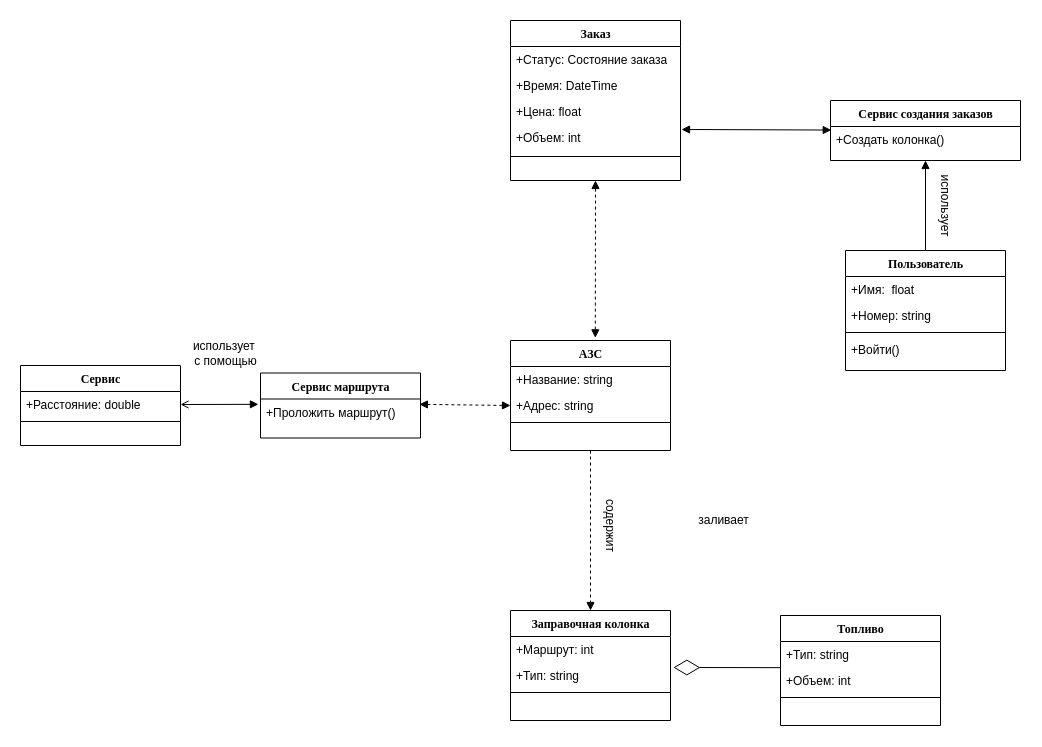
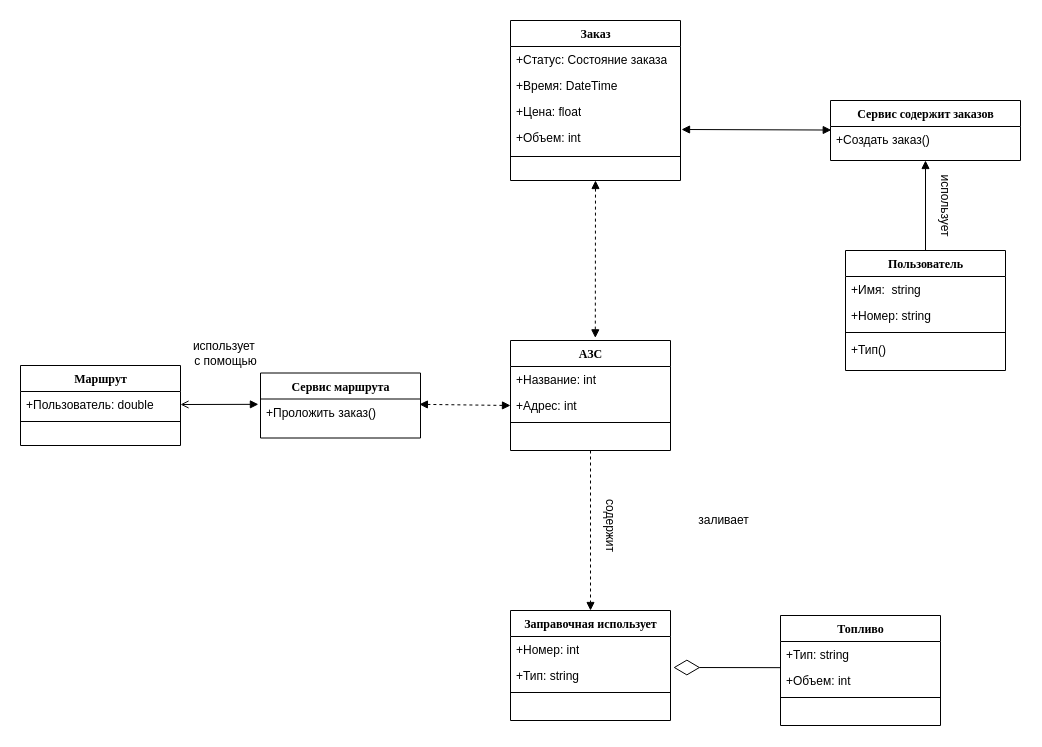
- <mxCell id="32" value="Сервис создания заказов" style="swimlane;html=1;fontStyle=1;align=center;verticalAlign=top;childLayout=stackLayout;horizontal=1;startSize=26;horizontalStack=0;resizeParent=1;resizeLast=0;collapsible=1;marginBottom=0;swimlaneFillColor=#ffffff;rounded=0;shadow=0;comic=0;labelBackgroundColor=none;strokeWidth=1;fillColor=none;fontFamily=Verdana;fontSize=12" vertex="1" parent="1"><mxGeometry x="830" y="100" width="190" height="60" as="geometry" /></mxCell>
+ <mxCell id="32" value="Сервис содержит заказов" style="swimlane;html=1;fontStyle=1;align=center;verticalAlign=top;childLayout=stackLayout;horizontal=1;startSize=26;horizontalStack=0;resizeParent=1;resizeLast=0;collapsible=1;marginBottom=0;swimlaneFillColor=#ffffff;rounded=0;shadow=0;comic=0;labelBackgroundColor=none;strokeWidth=1;fillColor=none;fontFamily=Verdana;fontSize=12" vertex="1" parent="1"><mxGeometry x="830" y="100" width="190" height="60" as="geometry" /></mxCell>
- <mxCell id="33" value="+Создать колонка()" style="text;html=1;strokeColor=none;fillColor=none;align=left;verticalAlign=top;spacingLeft=4;spacingRight=4;whiteSpace=wrap;overflow=hidden;rotatable=0;points=[[0,0.5],[1,0.5]];portConstraint=eastwest;" vertex="1" parent="32"><mxGeometry y="26" width="190" height="34" as="geometry" /></mxCell>
+ <mxCell id="33" value="+Создать заказ()" style="text;html=1;strokeColor=none;fillColor=none;align=left;verticalAlign=top;spacingLeft=4;spacingRight=4;whiteSpace=wrap;overflow=hidden;rotatable=0;points=[[0,0.5],[1,0.5]];portConstraint=eastwest;" vertex="1" parent="32"><mxGeometry y="26" width="190" height="34" as="geometry" /></mxCell>
- <mxCell id="3" value="+Имя:&amp;nbsp; float" style="text;html=1;strokeColor=none;fillColor=none;align=left;verticalAlign=top;spacingLeft=4;spacingRight=4;whiteSpace=wrap;overflow=hidden;rotatable=0;points=[[0,0.5],[1,0.5]];portConstraint=eastwest;" vertex="1" parent="2"><mxGeometry y="26" width="160" height="26" as="geometry" /></mxCell>
+ <mxCell id="3" value="+Имя:&amp;nbsp; string" style="text;html=1;strokeColor=none;fillColor=none;align=left;verticalAlign=top;spacingLeft=4;spacingRight=4;whiteSpace=wrap;overflow=hidden;rotatable=0;points=[[0,0.5],[1,0.5]];portConstraint=eastwest;" vertex="1" parent="2"><mxGeometry y="26" width="160" height="26" as="geometry" /></mxCell>
- <mxCell id="6" value="+Войти()" style="text;html=1;strokeColor=none;fillColor=none;align=left;verticalAlign=top;spacingLeft=4;spacingRight=4;whiteSpace=wrap;overflow=hidden;rotatable=0;points=[[0,0.5],[1,0.5]];portConstraint=eastwest;" vertex="1" parent="2"><mxGeometry y="86" width="160" height="34" as="geometry" /></mxCell>
+ <mxCell id="6" value="+Тип()" style="text;html=1;strokeColor=none;fillColor=none;align=left;verticalAlign=top;spacingLeft=4;spacingRight=4;whiteSpace=wrap;overflow=hidden;rotatable=0;points=[[0,0.5],[1,0.5]];portConstraint=eastwest;" vertex="1" parent="2"><mxGeometry y="86" width="160" height="34" as="geometry" /></mxCell>
- <mxCell id="26" value="Сервис" style="swimlane;html=1;fontStyle=1;align=center;verticalAlign=top;childLayout=stackLayout;horizontal=1;startSize=26;horizontalStack=0;resizeParent=1;resizeLast=0;collapsible=1;marginBottom=0;swimlaneFillColor=#ffffff;rounded=0;shadow=0;comic=0;labelBackgroundColor=none;strokeWidth=1;fillColor=none;fontFamily=Verdana;fontSize=12" vertex="1" parent="1"><mxGeometry x="20" y="365" width="160" height="80" as="geometry" /></mxCell>
+ <mxCell id="26" value="Маршрут" style="swimlane;html=1;fontStyle=1;align=center;verticalAlign=top;childLayout=stackLayout;horizontal=1;startSize=26;horizontalStack=0;resizeParent=1;resizeLast=0;collapsible=1;marginBottom=0;swimlaneFillColor=#ffffff;rounded=0;shadow=0;comic=0;labelBackgroundColor=none;strokeWidth=1;fillColor=none;fontFamily=Verdana;fontSize=12" vertex="1" parent="1"><mxGeometry x="20" y="365" width="160" height="80" as="geometry" /></mxCell>
- <mxCell id="12" value="+Название: string" style="text;html=1;strokeColor=none;fillColor=none;align=left;verticalAlign=top;spacingLeft=4;spacingRight=4;whiteSpace=wrap;overflow=hidden;rotatable=0;points=[[0,0.5],[1,0.5]];portConstraint=eastwest;" vertex="1" parent="11"><mxGeometry y="26" width="160" height="26" as="geometry" /></mxCell>
+ <mxCell id="12" value="+Название: int" style="text;html=1;strokeColor=none;fillColor=none;align=left;verticalAlign=top;spacingLeft=4;spacingRight=4;whiteSpace=wrap;overflow=hidden;rotatable=0;points=[[0,0.5],[1,0.5]];portConstraint=eastwest;" vertex="1" parent="11"><mxGeometry y="26" width="160" height="26" as="geometry" /></mxCell>
- <mxCell id="27" value="+Расстояние: double" style="text;html=1;strokeColor=none;fillColor=none;align=left;verticalAlign=top;spacingLeft=4;spacingRight=4;whiteSpace=wrap;overflow=hidden;rotatable=0;points=[[0,0.5],[1,0.5]];portConstraint=eastwest;" vertex="1" parent="26"><mxGeometry y="26" width="160" height="26" as="geometry" /></mxCell>
+ <mxCell id="27" value="+Пользователь: double" style="text;html=1;strokeColor=none;fillColor=none;align=left;verticalAlign=top;spacingLeft=4;spacingRight=4;whiteSpace=wrap;overflow=hidden;rotatable=0;points=[[0,0.5],[1,0.5]];portConstraint=eastwest;" vertex="1" parent="26"><mxGeometry y="26" width="160" height="26" as="geometry" /></mxCell>
- <mxCell id="13" value="+Адрес: string" style="text;html=1;strokeColor=none;fillColor=none;align=left;verticalAlign=top;spacingLeft=4;spacingRight=4;whiteSpace=wrap;overflow=hidden;rotatable=0;points=[[0,0.5],[1,0.5]];portConstraint=eastwest;" vertex="1" parent="11"><mxGeometry y="52" width="160" height="26" as="geometry" /></mxCell>
+ <mxCell id="13" value="+Адрес: int" style="text;html=1;strokeColor=none;fillColor=none;align=left;verticalAlign=top;spacingLeft=4;spacingRight=4;whiteSpace=wrap;overflow=hidden;rotatable=0;points=[[0,0.5],[1,0.5]];portConstraint=eastwest;" vertex="1" parent="11"><mxGeometry y="52" width="160" height="26" as="geometry" /></mxCell>
- <mxCell id="35" value="+Проложить маршрут()" style="text;html=1;strokeColor=none;fillColor=none;align=left;verticalAlign=top;spacingLeft=4;spacingRight=4;whiteSpace=wrap;overflow=hidden;rotatable=0;points=[[0,0.5],[1,0.5]];portConstraint=eastwest;" vertex="1" parent="34"><mxGeometry y="26" width="160" height="34" as="geometry" /></mxCell>
+ <mxCell id="35" value="+Проложить заказ()" style="text;html=1;strokeColor=none;fillColor=none;align=left;verticalAlign=top;spacingLeft=4;spacingRight=4;whiteSpace=wrap;overflow=hidden;rotatable=0;points=[[0,0.5],[1,0.5]];portConstraint=eastwest;" vertex="1" parent="34"><mxGeometry y="26" width="160" height="34" as="geometry" /></mxCell>
- <mxCell id="21" value="Заправочная колонка" style="swimlane;html=1;fontStyle=1;align=center;verticalAlign=top;childLayout=stackLayout;horizontal=1;startSize=26;horizontalStack=0;resizeParent=1;resizeLast=0;collapsible=1;marginBottom=0;swimlaneFillColor=#ffffff;rounded=0;shadow=0;comic=0;labelBackgroundColor=none;strokeWidth=1;fillColor=none;fontFamily=Verdana;fontSize=12" vertex="1" parent="1"><mxGeometry x="510" y="610" width="160" height="110" as="geometry" /></mxCell>
+ <mxCell id="21" value="Заправочная использует" style="swimlane;html=1;fontStyle=1;align=center;verticalAlign=top;childLayout=stackLayout;horizontal=1;startSize=26;horizontalStack=0;resizeParent=1;resizeLast=0;collapsible=1;marginBottom=0;swimlaneFillColor=#ffffff;rounded=0;shadow=0;comic=0;labelBackgroundColor=none;strokeWidth=1;fillColor=none;fontFamily=Verdana;fontSize=12" vertex="1" parent="1"><mxGeometry x="510" y="610" width="160" height="110" as="geometry" /></mxCell>
- <mxCell id="22" value="+Маршрут: int" style="text;html=1;strokeColor=none;fillColor=none;align=left;verticalAlign=top;spacingLeft=4;spacingRight=4;whiteSpace=wrap;overflow=hidden;rotatable=0;points=[[0,0.5],[1,0.5]];portConstraint=eastwest;" vertex="1" parent="21"><mxGeometry y="26" width="160" height="26" as="geometry" /></mxCell>
+ <mxCell id="22" value="+Номер: int" style="text;html=1;strokeColor=none;fillColor=none;align=left;verticalAlign=top;spacingLeft=4;spacingRight=4;whiteSpace=wrap;overflow=hidden;rotatable=0;points=[[0,0.5],[1,0.5]];portConstraint=eastwest;" vertex="1" parent="21"><mxGeometry y="26" width="160" height="26" as="geometry" /></mxCell>
